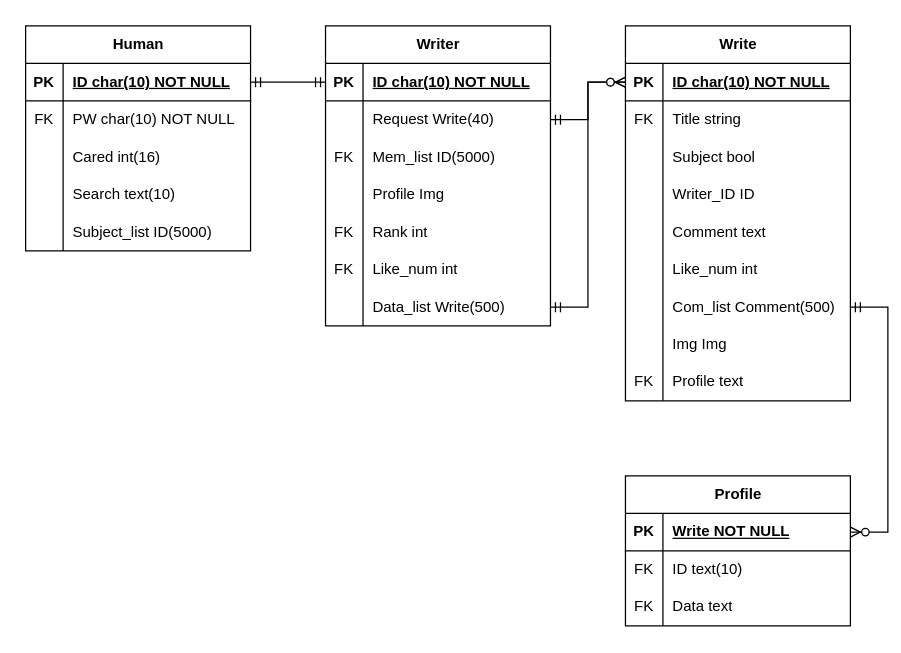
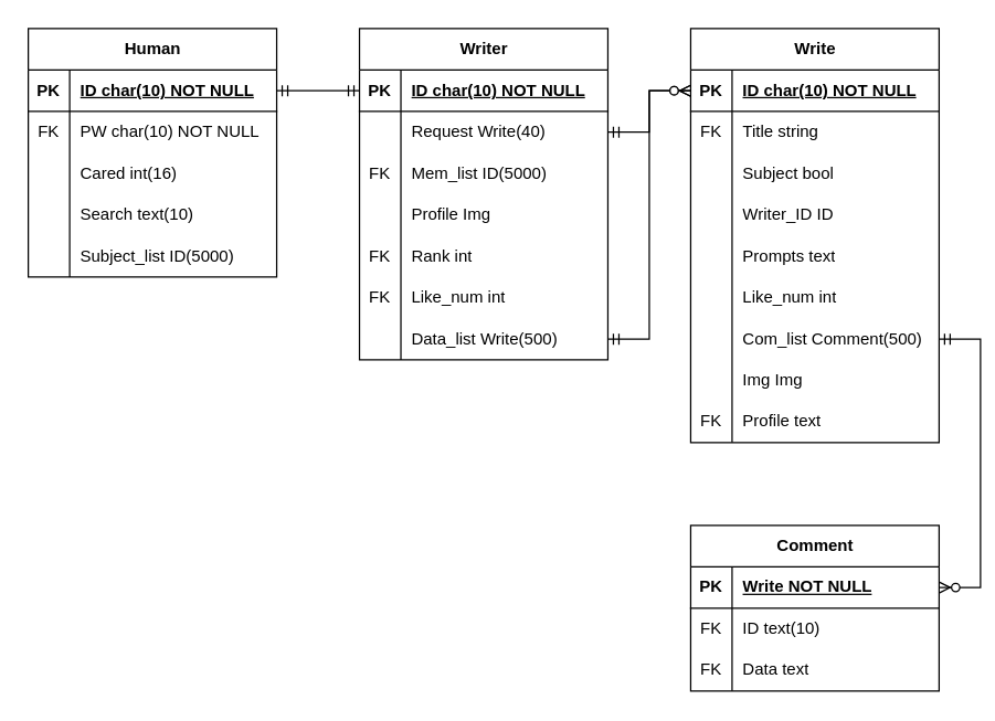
- <mxCell id="56" value="Comment text" style="shape=partialRectangle;connectable=0;fillColor=none;top=0;left=0;bottom=0;right=0;align=left;spacingLeft=6;overflow=hidden;whiteSpace=wrap;html=1;" vertex="1" parent="54"><mxGeometry x="30" width="150" height="30" as="geometry"><mxRectangle width="150" height="30" as="alternateBounds" /></mxGeometry></mxCell>
+ <mxCell id="56" value="Prompts text" style="shape=partialRectangle;connectable=0;fillColor=none;top=0;left=0;bottom=0;right=0;align=left;spacingLeft=6;overflow=hidden;whiteSpace=wrap;html=1;" vertex="1" parent="54"><mxGeometry x="30" width="150" height="30" as="geometry"><mxRectangle width="150" height="30" as="alternateBounds" /></mxGeometry></mxCell>
- <mxCell id="70" value="Profile" style="shape=table;startSize=30;container=1;collapsible=1;childLayout=tableLayout;fixedRows=1;rowLines=0;fontStyle=1;align=center;resizeLast=1;html=1;" vertex="1" parent="1"><mxGeometry x="500" y="380" width="180" height="120" as="geometry" /></mxCell>
+ <mxCell id="70" value="Comment" style="shape=table;startSize=30;container=1;collapsible=1;childLayout=tableLayout;fixedRows=1;rowLines=0;fontStyle=1;align=center;resizeLast=1;html=1;" vertex="1" parent="1"><mxGeometry x="500" y="380" width="180" height="120" as="geometry" /></mxCell>
